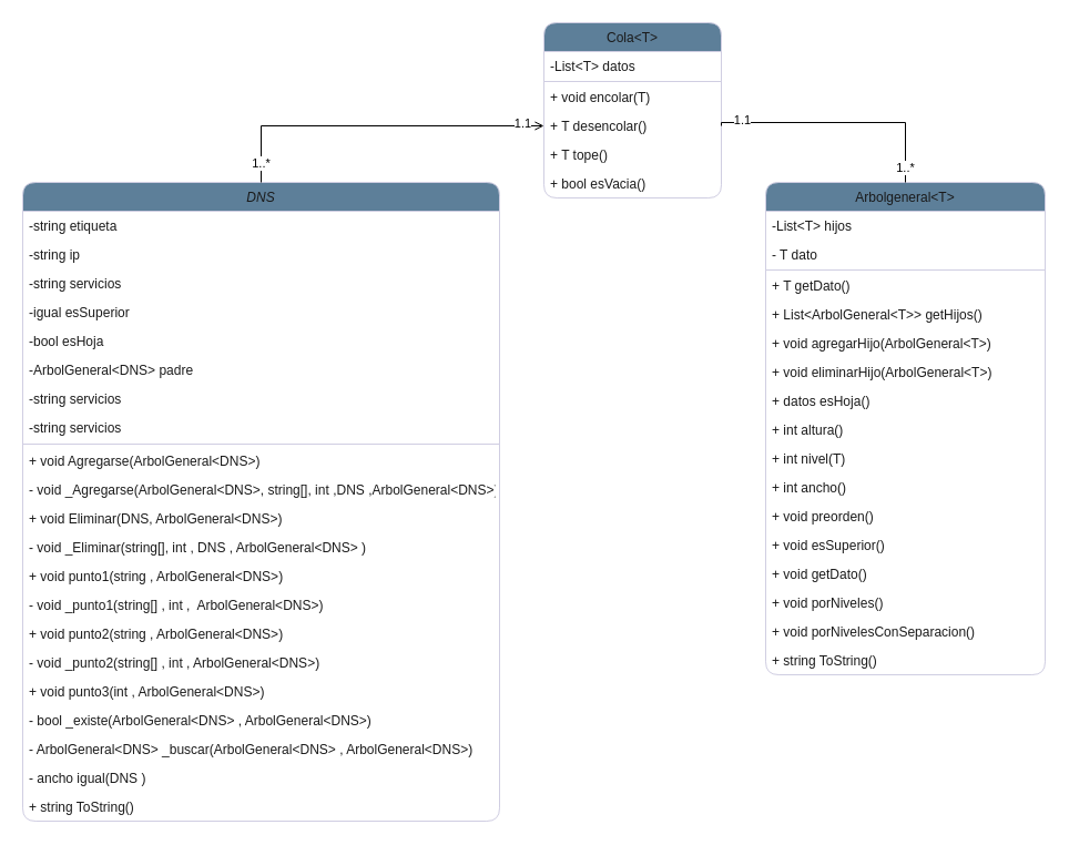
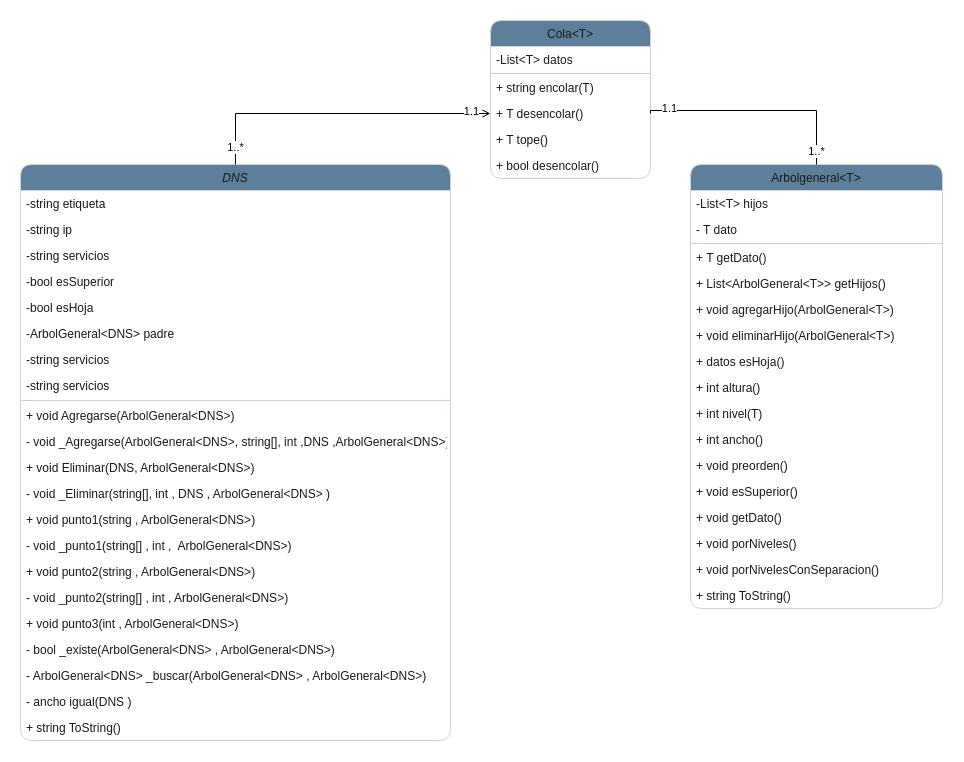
- <mxCell id="46" value="+ void encolar(T)" style="text;align=left;verticalAlign=top;spacingLeft=4;spacingRight=4;overflow=hidden;rotatable=0;points=[[0,0.5],[1,0.5]];portConstraint=eastwest;rounded=1;fontColor=#1A1A1A;" parent="43" vertex="1"><mxGeometry y="54" width="160" height="26" as="geometry" /></mxCell>
+ <mxCell id="46" value="+ string encolar(T)" style="text;align=left;verticalAlign=top;spacingLeft=4;spacingRight=4;overflow=hidden;rotatable=0;points=[[0,0.5],[1,0.5]];portConstraint=eastwest;rounded=1;fontColor=#1A1A1A;" parent="43" vertex="1"><mxGeometry y="54" width="160" height="26" as="geometry" /></mxCell>
- <mxCell id="49" value="+ bool esVacia()" style="text;align=left;verticalAlign=top;spacingLeft=4;spacingRight=4;overflow=hidden;rotatable=0;points=[[0,0.5],[1,0.5]];portConstraint=eastwest;rounded=1;fontColor=#1A1A1A;" parent="43" vertex="1"><mxGeometry y="132" width="160" height="26" as="geometry" /></mxCell>
+ <mxCell id="49" value="+ bool desencolar()" style="text;align=left;verticalAlign=top;spacingLeft=4;spacingRight=4;overflow=hidden;rotatable=0;points=[[0,0.5],[1,0.5]];portConstraint=eastwest;rounded=1;fontColor=#1A1A1A;" parent="43" vertex="1"><mxGeometry y="132" width="160" height="26" as="geometry" /></mxCell>
- <mxCell id="6" value="-igual esSuperior" style="text;align=left;verticalAlign=top;spacingLeft=4;spacingRight=4;overflow=hidden;rotatable=0;points=[[0,0.5],[1,0.5]];portConstraint=eastwest;rounded=1;shadow=0;html=0;fontColor=#1A1A1A;" parent="2" vertex="1"><mxGeometry y="104" width="430" height="26" as="geometry" /></mxCell>
+ <mxCell id="6" value="-bool esSuperior" style="text;align=left;verticalAlign=top;spacingLeft=4;spacingRight=4;overflow=hidden;rotatable=0;points=[[0,0.5],[1,0.5]];portConstraint=eastwest;rounded=1;shadow=0;html=0;fontColor=#1A1A1A;" parent="2" vertex="1"><mxGeometry y="104" width="430" height="26" as="geometry" /></mxCell>
